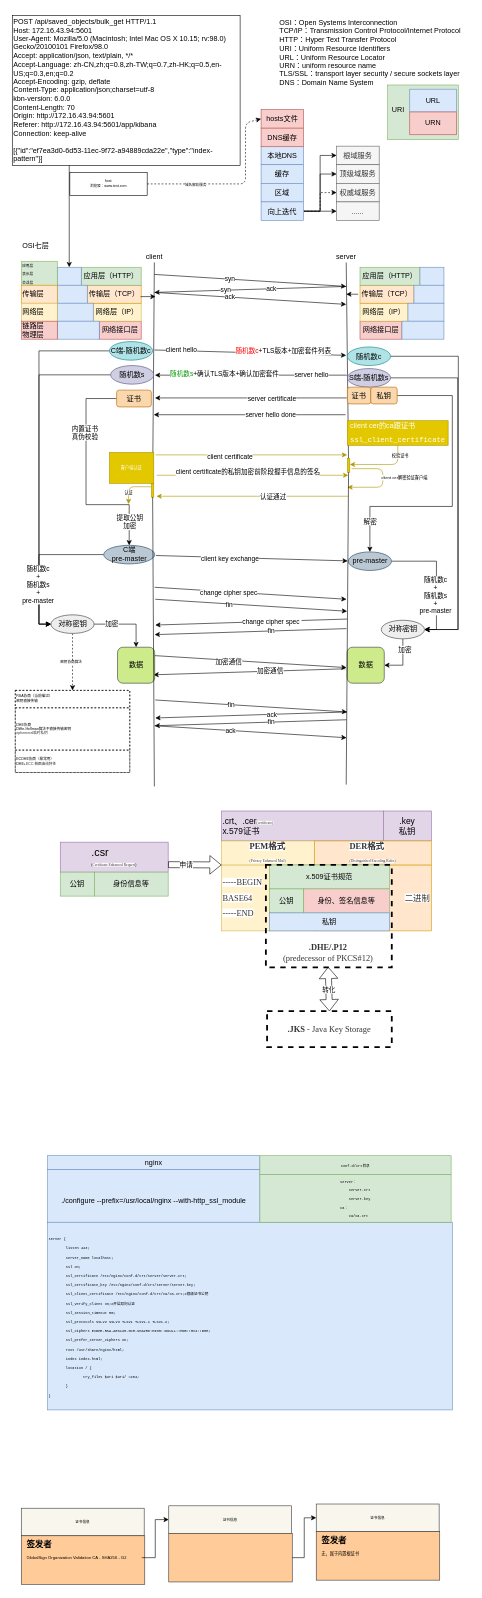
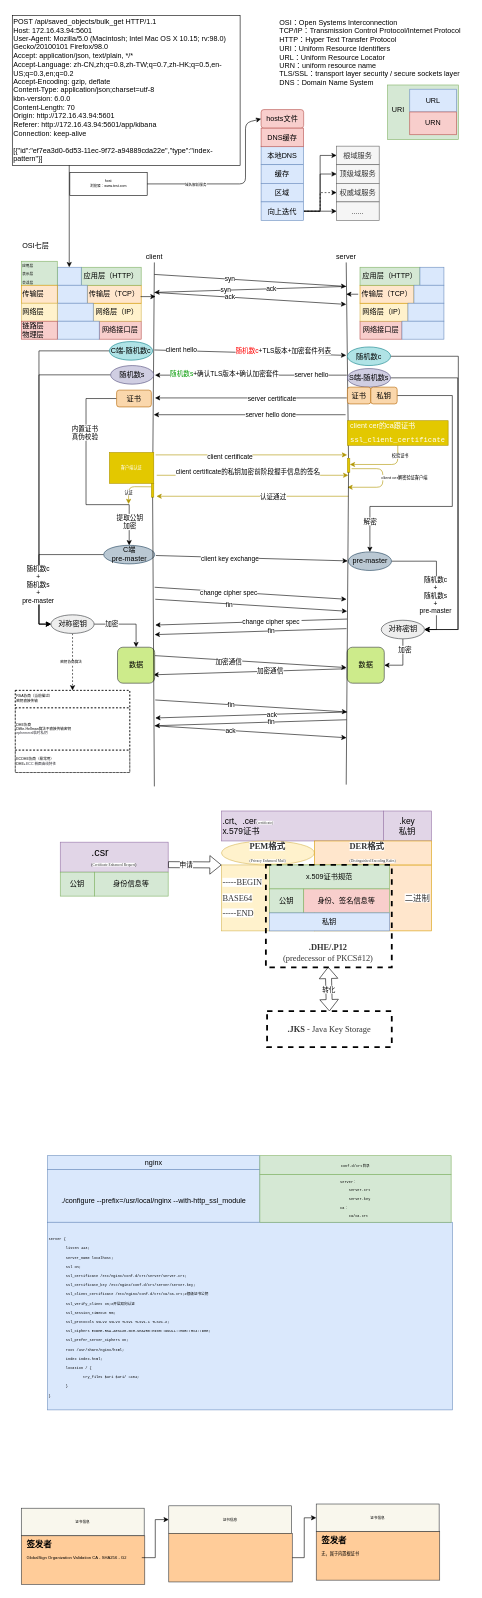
- <mxCell id="71" value="hosts文件" style="rounded=0;whiteSpace=wrap;html=1;strokeWidth=1;fillColor=#f8cecc;strokeColor=#b85450;" vertex="1" parent="70"><mxGeometry width="71" height="31" as="geometry" /></mxCell>
+ <mxCell id="71" value="hosts文件" style="whiteSpace=wrap;html=1;strokeWidth=1;fillColor=#f8cecc;strokeColor=#b85450;rounded=1;" vertex="1" parent="70"><mxGeometry width="71" height="31" as="geometry" /></mxCell>
- <mxCell id="137" value="" style="endArrow=classic;html=1;fontFamily=Helvetica;fontSize=6;entryX=0;entryY=0.5;entryDx=0;entryDy=0;exitX=1;exitY=0.5;exitDx=0;exitDy=0;dashed=1;" edge="1" parent="1" source="139" target="71"><mxGeometry width="50" height="50" relative="1" as="geometry"><mxPoint x="113" y="331" as="sourcePoint" /><mxPoint x="238" y="331" as="targetPoint" /><Array as="points"><mxPoint x="409" y="305" /><mxPoint x="409" y="203" /></Array></mxGeometry></mxCell>
+ <mxCell id="137" value="" style="endArrow=classic;html=1;fontFamily=Helvetica;fontSize=6;entryX=0;entryY=0.5;entryDx=0;entryDy=0;exitX=1;exitY=0.5;exitDx=0;exitDy=0;" edge="1" parent="1" source="139" target="71"><mxGeometry width="50" height="50" relative="1" as="geometry"><mxPoint x="113" y="331" as="sourcePoint" /><mxPoint x="238" y="331" as="targetPoint" /><Array as="points"><mxPoint x="409" y="305" /><mxPoint x="409" y="203" /></Array></mxGeometry></mxCell>
- <mxCell id="145" value="&lt;div style=&quot;line-height: 1.75 ; text-align: left&quot;&gt;&lt;span style=&quot;font-size: 14px ; font-weight: bold ; font-family: &amp;#34;verdana&amp;#34; ; color: rgb(51 , 51 , 51) ; background-color: rgb(255 , 255 , 255)&quot;&gt;PEM格式&lt;/span&gt;&lt;/div&gt;&lt;div style=&quot;line-height: 1.75 ; text-align: left&quot;&gt;&lt;font style=&quot;font-size: 6px&quot;&gt;&lt;span style=&quot;font-family: &amp;#34;verdana&amp;#34; ; color: rgb(51 , 51 , 51) ; background-color: rgb(255 , 255 , 255)&quot;&gt;(&lt;/span&gt;&lt;span style=&quot;font-family: &amp;#34;verdana&amp;#34; ; color: rgb(51 , 51 , 51) ; background-color: rgb(255 , 255 , 255)&quot;&gt;Privacy Enhanced Mail)&lt;/span&gt;&lt;/font&gt;&lt;/div&gt;" style="rounded=0;whiteSpace=wrap;html=1;fillColor=#fff2cc;strokeColor=#d6b656;" vertex="1" parent="143"><mxGeometry width="155" height="40" as="geometry" /></mxCell>
+ <mxCell id="145" value="&lt;div style=&quot;line-height: 1.75 ; text-align: left&quot;&gt;&lt;span style=&quot;font-size: 14px ; font-weight: bold ; font-family: &amp;#34;verdana&amp;#34; ; color: rgb(51 , 51 , 51) ; background-color: rgb(255 , 255 , 255)&quot;&gt;PEM格式&lt;/span&gt;&lt;/div&gt;&lt;div style=&quot;line-height: 1.75 ; text-align: left&quot;&gt;&lt;font style=&quot;font-size: 6px&quot;&gt;&lt;span style=&quot;font-family: &amp;#34;verdana&amp;#34; ; color: rgb(51 , 51 , 51) ; background-color: rgb(255 , 255 , 255)&quot;&gt;(&lt;/span&gt;&lt;span style=&quot;font-family: &amp;#34;verdana&amp;#34; ; color: rgb(51 , 51 , 51) ; background-color: rgb(255 , 255 , 255)&quot;&gt;Privacy Enhanced Mail)&lt;/span&gt;&lt;/font&gt;&lt;/div&gt;" style="ellipse;whiteSpace=wrap;html=1;fillColor=#fff2cc;strokeColor=#d6b656;" vertex="1" parent="143"><mxGeometry width="155" height="40" as="geometry" /></mxCell>
